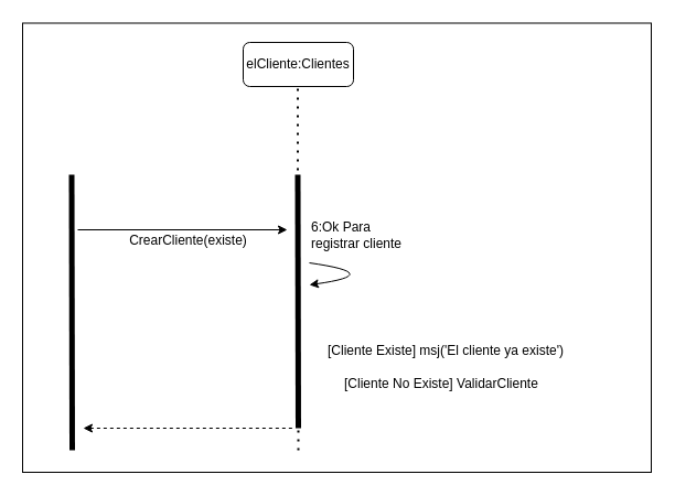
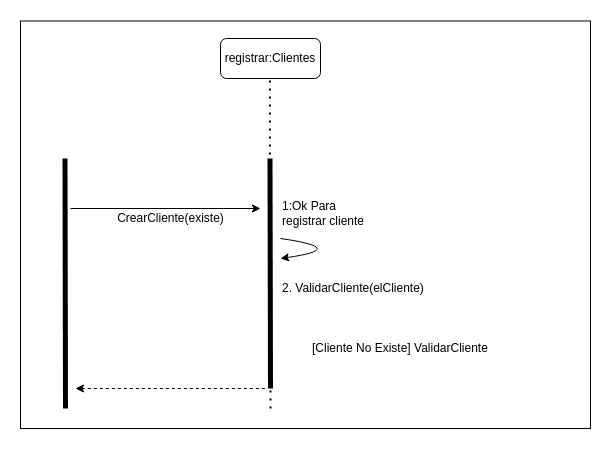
- <mxCell id="6" value="elCliente:Clientes" style="rounded=1;whiteSpace=wrap;html=1;" vertex="1" parent="1"><mxGeometry x="220" y="38" width="100" height="40" as="geometry" /></mxCell>
+ <mxCell id="6" value="registrar:Clientes" style="rounded=1;whiteSpace=wrap;html=1;" vertex="1" parent="1"><mxGeometry x="220" y="38" width="100" height="40" as="geometry" /></mxCell>
- <mxCell id="15" value="6:Ok Para &lt;br&gt;registrar cliente" style="text;html=1;align=left;verticalAlign=middle;resizable=0;points=[];autosize=1;strokeColor=none;" vertex="1" parent="1"><mxGeometry x="280" y="198" width="100" height="30" as="geometry" /></mxCell>
+ <mxCell id="15" value="1:Ok Para &lt;br&gt;registrar cliente" style="text;html=1;align=left;verticalAlign=middle;resizable=0;points=[];autosize=1;strokeColor=none;" vertex="1" parent="1"><mxGeometry x="280" y="198" width="100" height="30" as="geometry" /></mxCell>
+ <mxCell id="10" value="2. ValidarCliente(elCliente)" style="text;html=1;align=left;verticalAlign=middle;resizable=0;points=[];autosize=1;strokeColor=none;" vertex="1" parent="1"><mxGeometry x="280" y="278" width="160" height="20" as="geometry" /></mxCell>
- <mxCell id="12" value="[Cliente Existe] msj('El cliente ya existe')" style="text;html=1;align=left;verticalAlign=middle;resizable=0;points=[];autosize=1;strokeColor=none;" vertex="1" parent="1"><mxGeometry x="295" y="308" width="230" height="20" as="geometry" /></mxCell>
